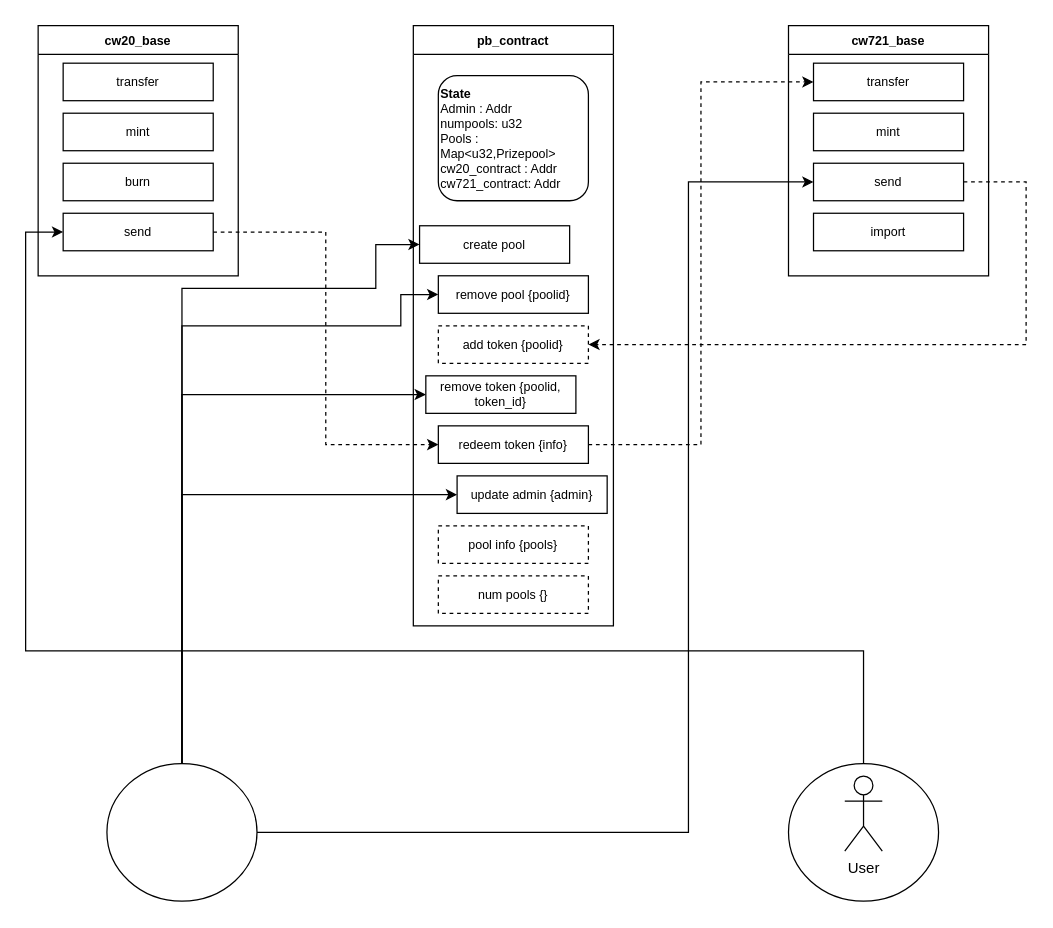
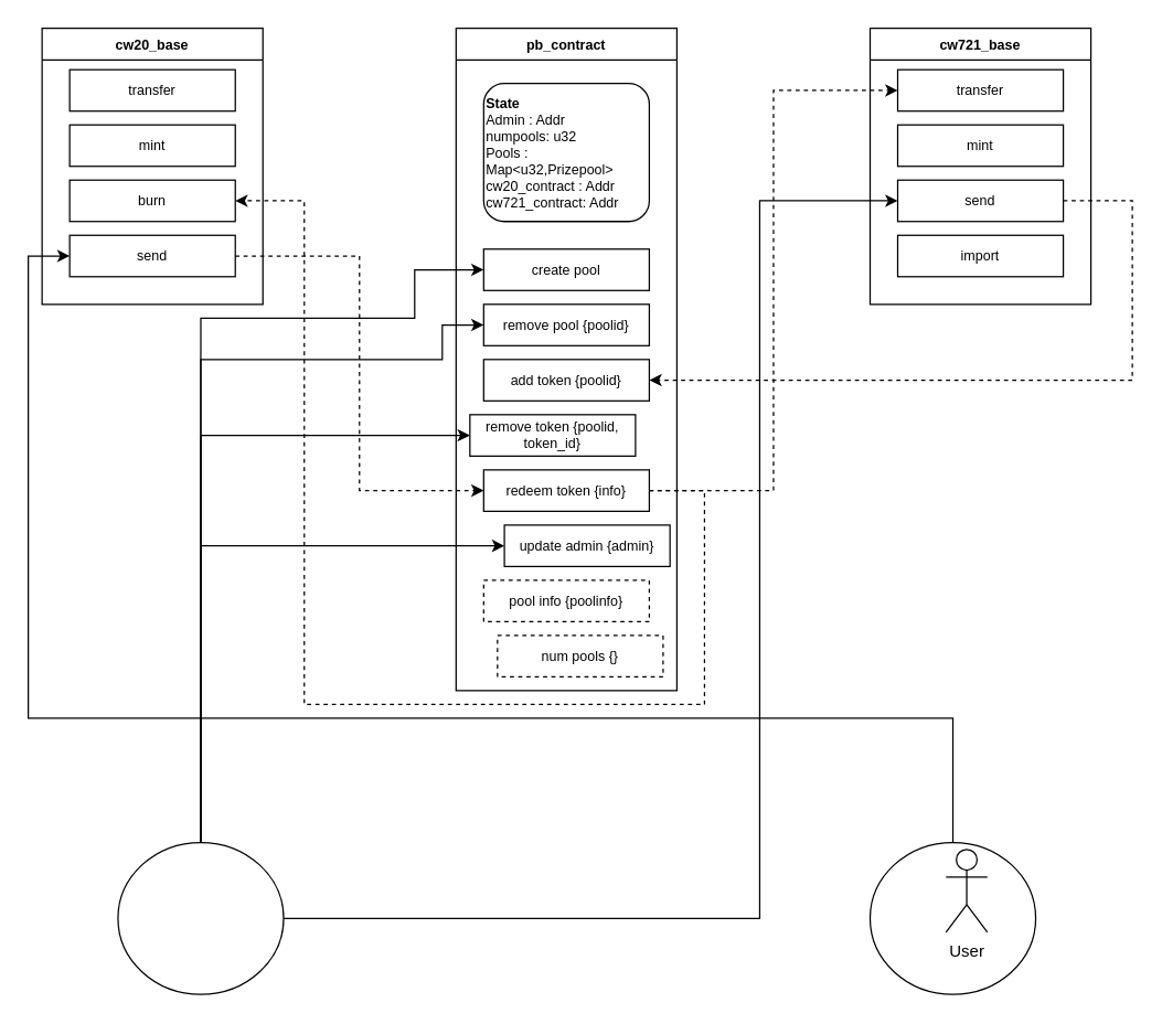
- <mxCell id="21" value="&lt;font style=&quot;font-size: 10px;&quot;&gt;create pool&lt;/font&gt;" style="whiteSpace=wrap;html=1;fontSize=10;" parent="20" vertex="1"><mxGeometry x="5" y="160" width="120" height="30" as="geometry" /></mxCell>
+ <mxCell id="21" value="&lt;font style=&quot;font-size: 10px;&quot;&gt;create pool&lt;/font&gt;" style="whiteSpace=wrap;html=1;fontSize=10;" parent="20" vertex="1"><mxGeometry x="20" y="160" width="120" height="30" as="geometry" /></mxCell>
- <mxCell id="25" value="&lt;font style=&quot;font-size: 10px;&quot;&gt;add token {poolid}&lt;/font&gt;" style="whiteSpace=wrap;html=1;fontSize=10;dashed=1;" vertex="1" parent="20"><mxGeometry x="20" y="240" width="120" height="30" as="geometry" /></mxCell>
+ <mxCell id="25" value="&lt;font style=&quot;font-size: 10px;&quot;&gt;add token {poolid}&lt;/font&gt;" style="whiteSpace=wrap;html=1;fontSize=10;" vertex="1" parent="20"><mxGeometry x="20" y="240" width="120" height="30" as="geometry" /></mxCell>
- <mxCell id="28" value="pool info {pools}" style="whiteSpace=wrap;html=1;fontSize=10;dashed=1;" vertex="1" parent="20"><mxGeometry x="20" y="400" width="120" height="30" as="geometry" /></mxCell>
+ <mxCell id="28" value="pool info {poolinfo}" style="whiteSpace=wrap;html=1;fontSize=10;dashed=1;" vertex="1" parent="20"><mxGeometry x="20" y="400" width="120" height="30" as="geometry" /></mxCell>
- <mxCell id="29" value="&lt;font style=&quot;font-size: 10px;&quot;&gt;num pools {}&lt;/font&gt;" style="whiteSpace=wrap;html=1;fontSize=10;dashed=1;" vertex="1" parent="20"><mxGeometry x="20" y="440" width="120" height="30" as="geometry" /></mxCell>
+ <mxCell id="29" value="&lt;font style=&quot;font-size: 10px;&quot;&gt;num pools {}&lt;/font&gt;" style="whiteSpace=wrap;html=1;fontSize=10;dashed=1;" vertex="1" parent="20"><mxGeometry x="30" y="440" width="120" height="30" as="geometry" /></mxCell>
+ <mxCell id="3" style="edgeStyle=orthogonalEdgeStyle;rounded=0;orthogonalLoop=1;jettySize=auto;html=1;exitX=1;exitY=0.5;exitDx=0;exitDy=0;entryX=1;entryY=0.5;entryDx=0;entryDy=0;dashed=1;" edge="1" parent="1" source="27" target="13"><mxGeometry relative="1" as="geometry"><Array as="points"><mxPoint x="510" y="355" /><mxPoint x="510" y="510" /><mxPoint x="220" y="510" /><mxPoint x="220" y="145" /></Array></mxGeometry></mxCell>
- <mxCell id="32" value="User" style="shape=umlActor;verticalLabelPosition=bottom;verticalAlign=top;html=1;outlineConnect=0;" vertex="1" parent="1"><mxGeometry x="675" y="620" width="30" height="60" as="geometry" /></mxCell>
+ <mxCell id="32" value="User" style="shape=umlActor;verticalLabelPosition=bottom;verticalAlign=top;html=1;outlineConnect=0;" vertex="1" parent="1"><mxGeometry x="685" y="615" width="30" height="60" as="geometry" /></mxCell>
